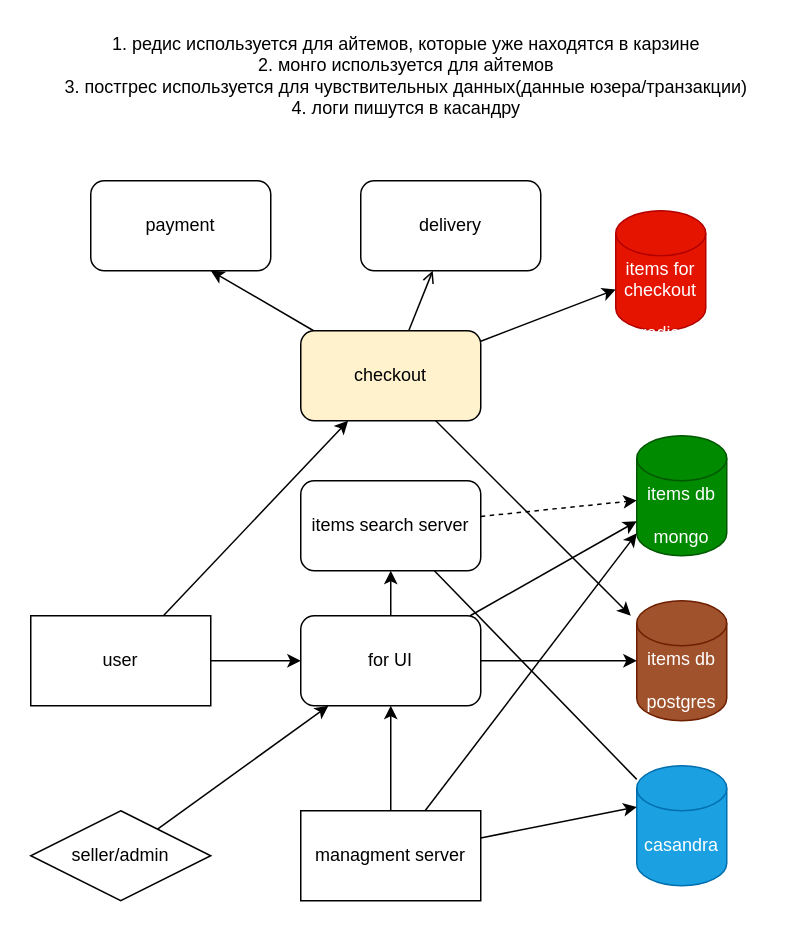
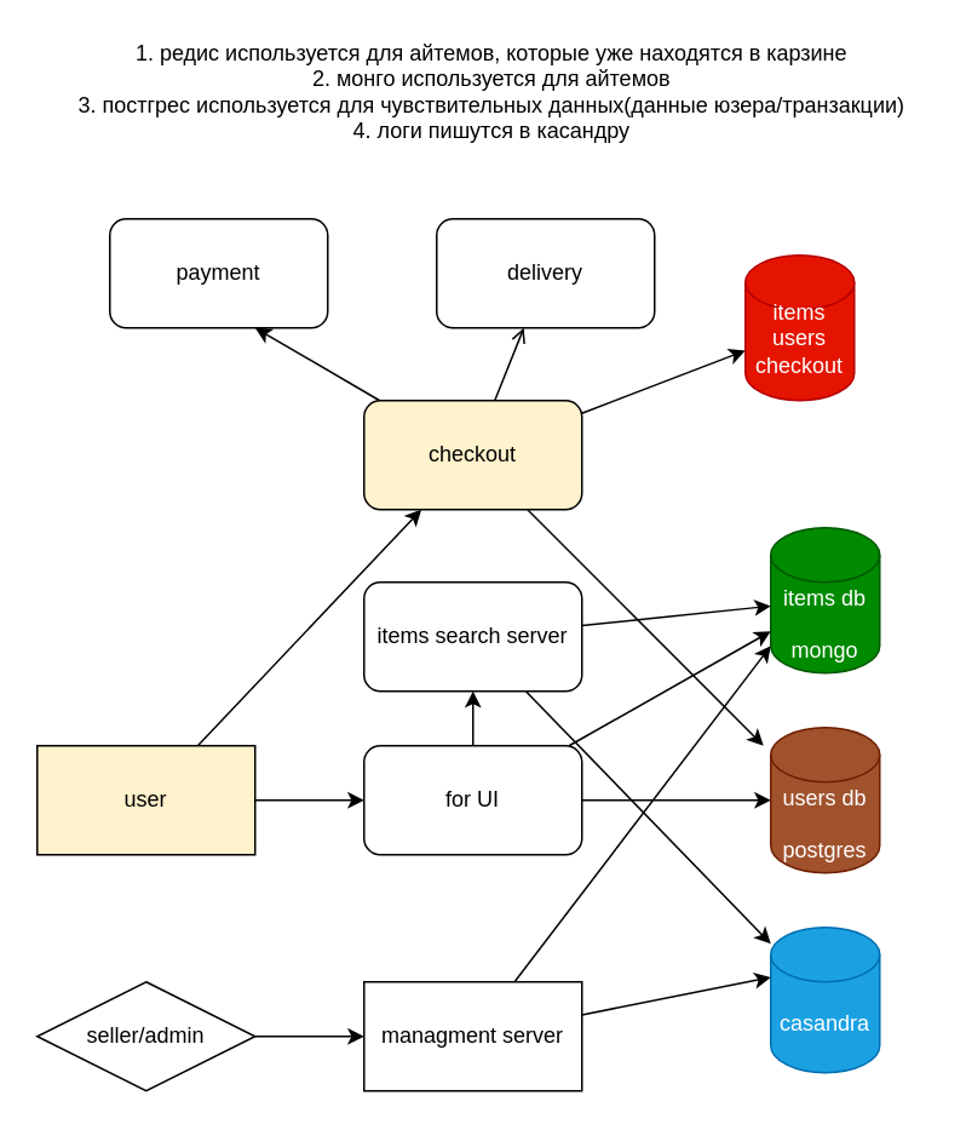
- <mxCell id="4" value="&lt;br&gt;items for checkout&lt;br&gt;&amp;nbsp;&lt;br&gt;redis" style="shape=cylinder3;whiteSpace=wrap;html=1;boundedLbl=1;backgroundOutline=1;size=15;fillColor=#e51400;fontColor=#ffffff;strokeColor=#B20000;" vertex="1" parent="1"><mxGeometry x="410" y="140" width="60" height="80" as="geometry" /></mxCell>
+ <mxCell id="4" value="&lt;br&gt;items users checkout&lt;br&gt;&amp;nbsp;&lt;br&gt;redis" style="shape=cylinder3;whiteSpace=wrap;html=1;boundedLbl=1;backgroundOutline=1;size=15;fillColor=#e51400;fontColor=#ffffff;strokeColor=#B20000;" vertex="1" parent="1"><mxGeometry x="410" y="140" width="60" height="80" as="geometry" /></mxCell>
- <mxCell id="15" style="edgeStyle=none;html=1;dashed=1;" edge="1" parent="1" source="17" target="5"><mxGeometry relative="1" as="geometry" /></mxCell>
+ <mxCell id="15" style="edgeStyle=none;html=1;" edge="1" parent="1" source="17" target="5"><mxGeometry relative="1" as="geometry" /></mxCell>
- <mxCell id="8" value="user" style="whiteSpace=wrap;html=1;" vertex="1" parent="1"><mxGeometry x="20" y="410" width="120" height="60" as="geometry" /></mxCell>
+ <mxCell id="8" value="user" style="whiteSpace=wrap;html=1;fillColor=#fff2cc;" vertex="1" parent="1"><mxGeometry x="20" y="410" width="120" height="60" as="geometry" /></mxCell>
- <mxCell id="2" value="items db&lt;br&gt;&lt;br&gt;postgres" style="shape=cylinder3;whiteSpace=wrap;html=1;boundedLbl=1;backgroundOutline=1;size=15;fillColor=#a0522d;fontColor=#ffffff;strokeColor=#6D1F00;" vertex="1" parent="1"><mxGeometry x="424" y="400" width="60" height="80" as="geometry" /></mxCell>
+ <mxCell id="2" value="users db&lt;br&gt;&lt;br&gt;postgres" style="shape=cylinder3;whiteSpace=wrap;html=1;boundedLbl=1;backgroundOutline=1;size=15;fillColor=#a0522d;fontColor=#ffffff;strokeColor=#6D1F00;" vertex="1" parent="1"><mxGeometry x="424" y="400" width="60" height="80" as="geometry" /></mxCell>
- <mxCell id="18" value="" style="edgeStyle=none;html=1;" edge="1" parent="1" source="21" target="14"><mxGeometry relative="1" as="geometry" /></mxCell>
- <mxCell id="9" value="" style="edgeStyle=none;html=1;" edge="1" parent="1" source="10" target="14"><mxGeometry relative="1" as="geometry" /></mxCell>
+ <mxCell id="9" value="" style="edgeStyle=none;html=1;" edge="1" parent="1" source="10" target="21"><mxGeometry relative="1" as="geometry" /></mxCell>
- <mxCell id="16" style="edgeStyle=none;html=1;endArrow=none;" edge="1" parent="1" source="17" target="3"><mxGeometry relative="1" as="geometry" /></mxCell>
+ <mxCell id="16" style="edgeStyle=none;html=1;" edge="1" parent="1" source="17" target="3"><mxGeometry relative="1" as="geometry" /></mxCell>
